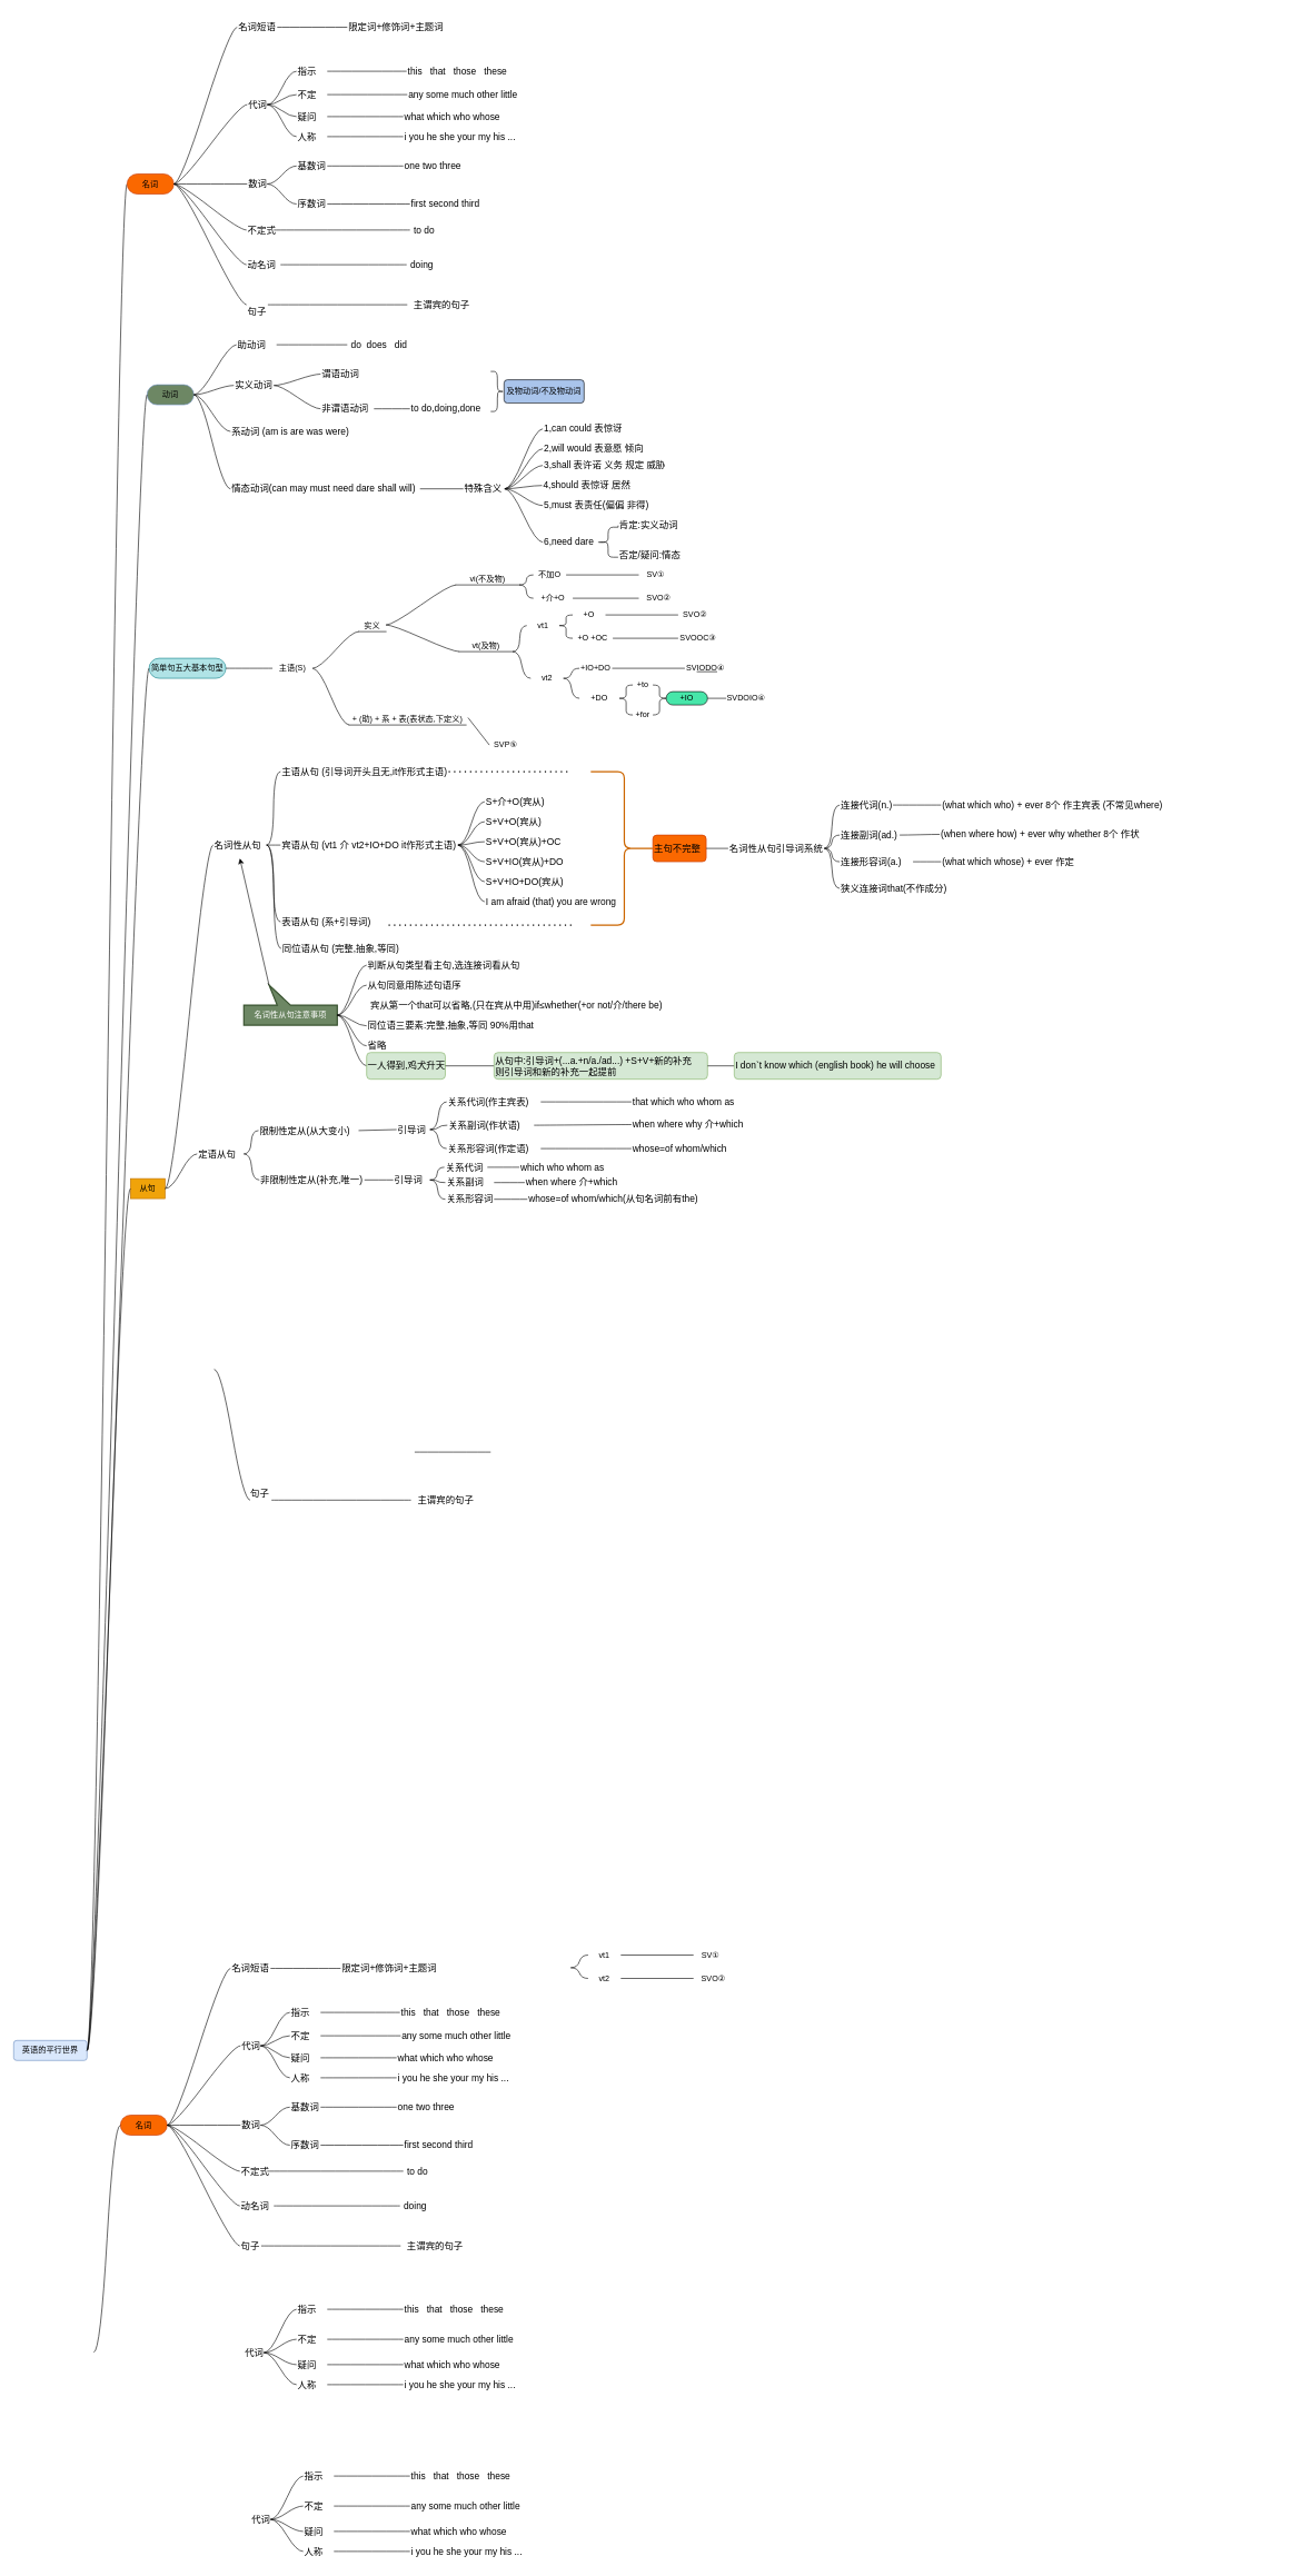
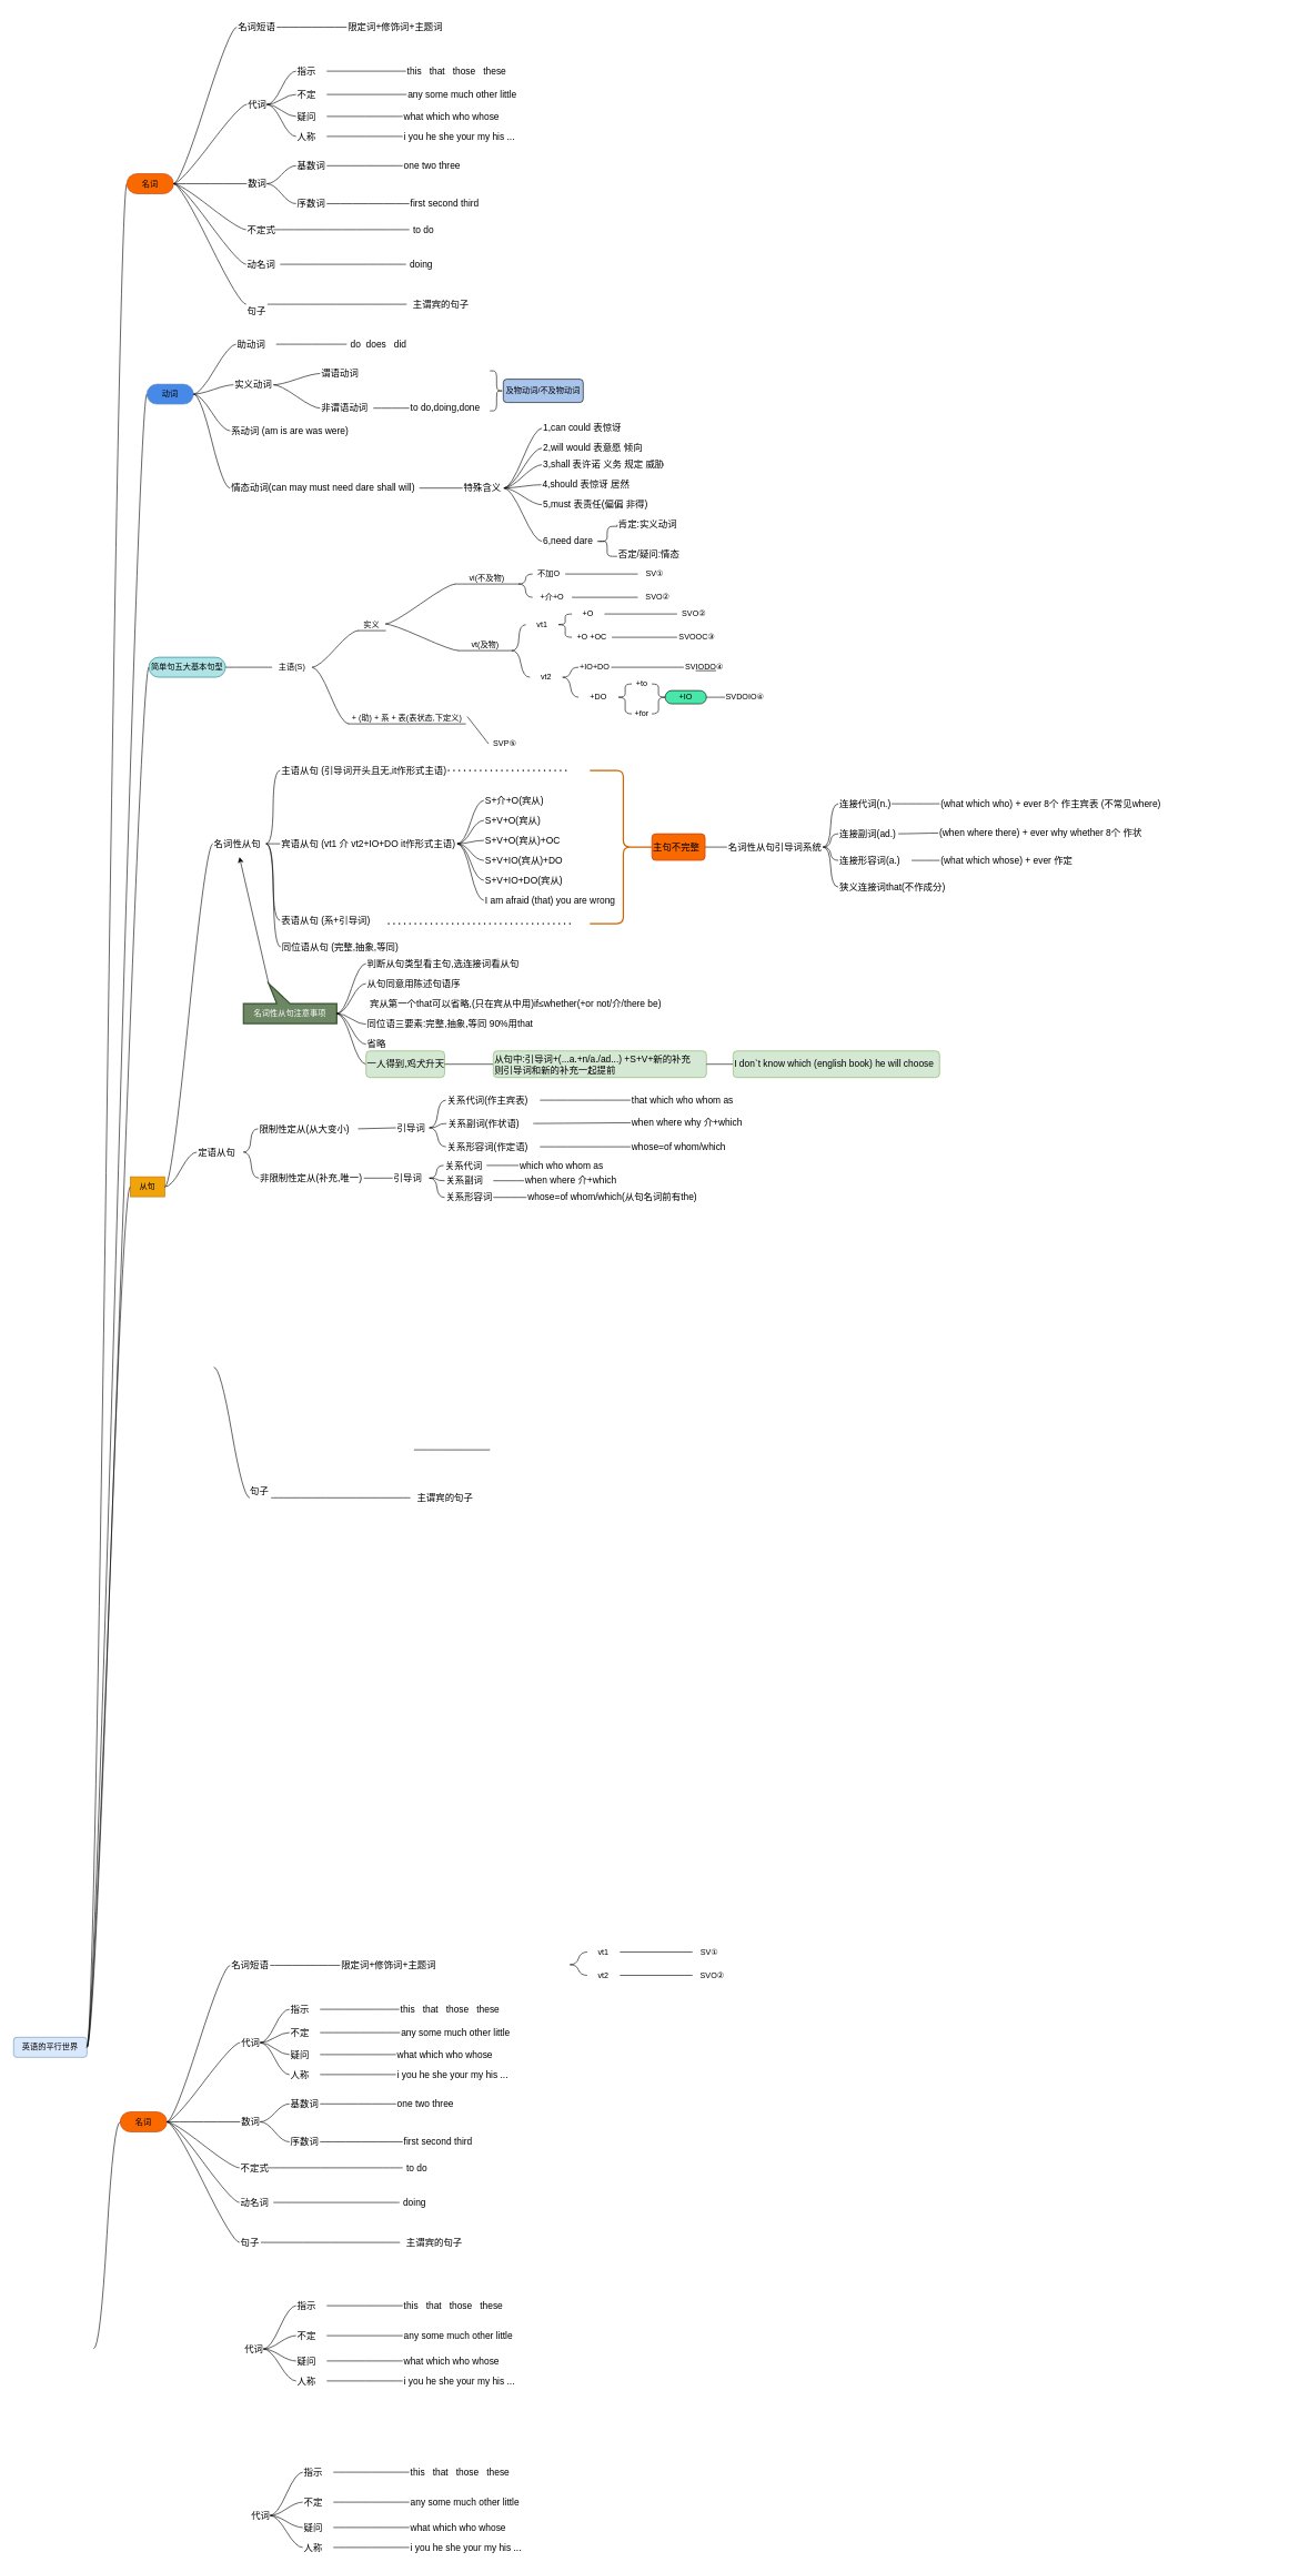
- <mxCell id="130" value="动词" style="whiteSpace=wrap;html=1;rounded=1;arcSize=50;align=center;verticalAlign=middle;strokeWidth=1;autosize=1;spacing=4;treeFolding=1;treeMoving=1;newEdgeStyle={&quot;edgeStyle&quot;:&quot;entityRelationEdgeStyle&quot;,&quot;startArrow&quot;:&quot;none&quot;,&quot;endArrow&quot;:&quot;none&quot;,&quot;segment&quot;:10,&quot;curved&quot;:1,&quot;sourcePerimeterSpacing&quot;:0,&quot;targetPerimeterSpacing&quot;:0};fillColor=#6d8764;strokeColor=#6c8ebf;" parent="1" vertex="1"><mxGeometry x="220" y="576" width="70" height="30" as="geometry" /></mxCell>
+ <mxCell id="130" value="动词" style="whiteSpace=wrap;html=1;rounded=1;arcSize=50;align=center;verticalAlign=middle;strokeWidth=1;autosize=1;spacing=4;treeFolding=1;treeMoving=1;newEdgeStyle={&quot;edgeStyle&quot;:&quot;entityRelationEdgeStyle&quot;,&quot;startArrow&quot;:&quot;none&quot;,&quot;endArrow&quot;:&quot;none&quot;,&quot;segment&quot;:10,&quot;curved&quot;:1,&quot;sourcePerimeterSpacing&quot;:0,&quot;targetPerimeterSpacing&quot;:0};fillColor=#4789e6;strokeColor=#6c8ebf;" parent="1" vertex="1"><mxGeometry x="220" y="576" width="70" height="30" as="geometry" /></mxCell>
- <mxCell id="278" value="(when where how) + ever why whether 8个 作状" style="text;html=1;strokeColor=none;fillColor=none;align=left;verticalAlign=middle;whiteSpace=wrap;rounded=0;fontSize=14;" vertex="1" parent="1"><mxGeometry x="1408" y="1231" width="500" height="38" as="geometry" /></mxCell>
+ <mxCell id="278" value="(when where there) + ever why whether 8个 作状" style="text;html=1;strokeColor=none;fillColor=none;align=left;verticalAlign=middle;whiteSpace=wrap;rounded=0;fontSize=14;" vertex="1" parent="1"><mxGeometry x="1408" y="1231" width="500" height="38" as="geometry" /></mxCell>
